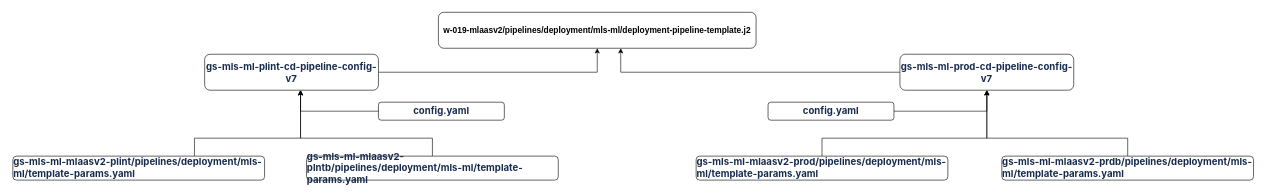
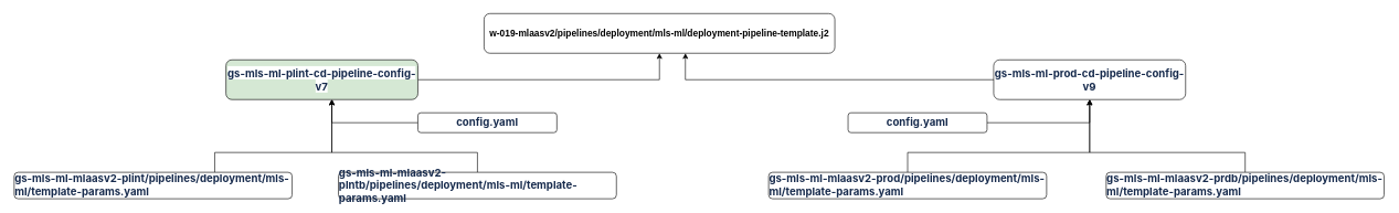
- <mxCell id="4" value="&lt;span style=&quot;color: rgb(23, 43, 77); font-family: -apple-system, BlinkMacSystemFont, &amp;quot;Segoe UI&amp;quot;, Roboto, Oxygen, Ubuntu, &amp;quot;Fira Sans&amp;quot;, &amp;quot;Droid Sans&amp;quot;, &amp;quot;Helvetica Neue&amp;quot;, sans-serif; font-size: 16px; font-weight: 700; text-align: left; background-color: rgb(255, 255, 255);&quot;&gt;gs-mls-ml-plint-cd-pipeline-config-v7&lt;/span&gt;" style="rounded=1;whiteSpace=wrap;html=1;" vertex="1" parent="1"><mxGeometry x="340" y="90" width="290" height="60" as="geometry" /></mxCell>
+ <mxCell id="4" value="&lt;span style=&quot;color: rgb(23, 43, 77); font-family: -apple-system, BlinkMacSystemFont, &amp;quot;Segoe UI&amp;quot;, Roboto, Oxygen, Ubuntu, &amp;quot;Fira Sans&amp;quot;, &amp;quot;Droid Sans&amp;quot;, &amp;quot;Helvetica Neue&amp;quot;, sans-serif; font-size: 16px; font-weight: 700; text-align: left; background-color: rgb(255, 255, 255);&quot;&gt;gs-mls-ml-plint-cd-pipeline-config-v7&lt;/span&gt;" style="rounded=1;whiteSpace=wrap;html=1;fillColor=#d5e8d4;" vertex="1" parent="1"><mxGeometry x="340" y="90" width="290" height="60" as="geometry" /></mxCell>
- <mxCell id="5" value="&lt;span style=&quot;color: rgb(23, 43, 77); font-family: -apple-system, BlinkMacSystemFont, &amp;quot;Segoe UI&amp;quot;, Roboto, Oxygen, Ubuntu, &amp;quot;Fira Sans&amp;quot;, &amp;quot;Droid Sans&amp;quot;, &amp;quot;Helvetica Neue&amp;quot;, sans-serif; font-size: 16px; font-weight: 700; text-align: left; background-color: rgb(255, 255, 255);&quot;&gt;gs-mls-ml-prod-cd-pipeline-config-v7&lt;/span&gt;" style="rounded=1;whiteSpace=wrap;html=1;" vertex="1" parent="1"><mxGeometry x="1500" y="90" width="290" height="60" as="geometry" /></mxCell>
+ <mxCell id="5" value="&lt;span style=&quot;color: rgb(23, 43, 77); font-family: -apple-system, BlinkMacSystemFont, &amp;quot;Segoe UI&amp;quot;, Roboto, Oxygen, Ubuntu, &amp;quot;Fira Sans&amp;quot;, &amp;quot;Droid Sans&amp;quot;, &amp;quot;Helvetica Neue&amp;quot;, sans-serif; font-size: 16px; font-weight: 700; text-align: left; background-color: rgb(255, 255, 255);&quot;&gt;gs-mls-ml-prod-cd-pipeline-config-v9&lt;/span&gt;" style="rounded=1;whiteSpace=wrap;html=1;" vertex="1" parent="1"><mxGeometry x="1500" y="90" width="290" height="60" as="geometry" /></mxCell>
